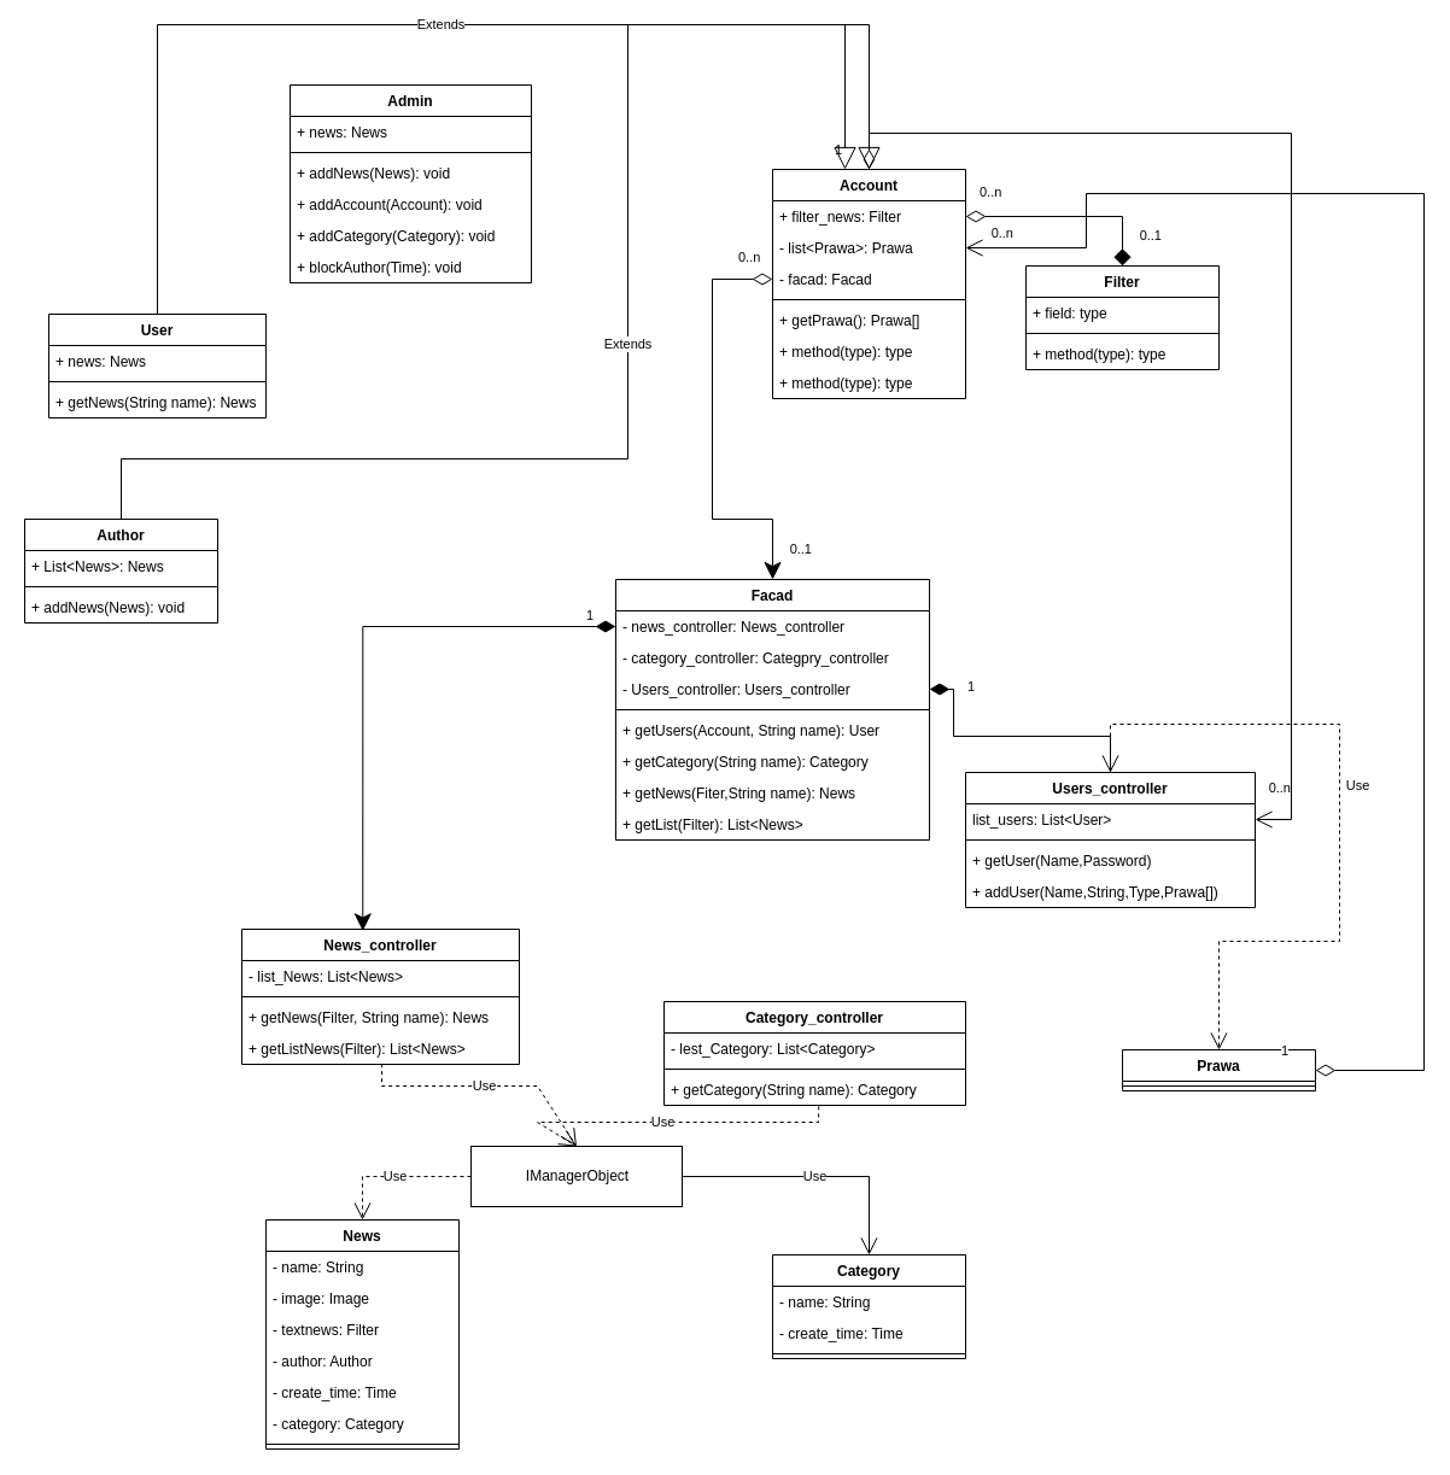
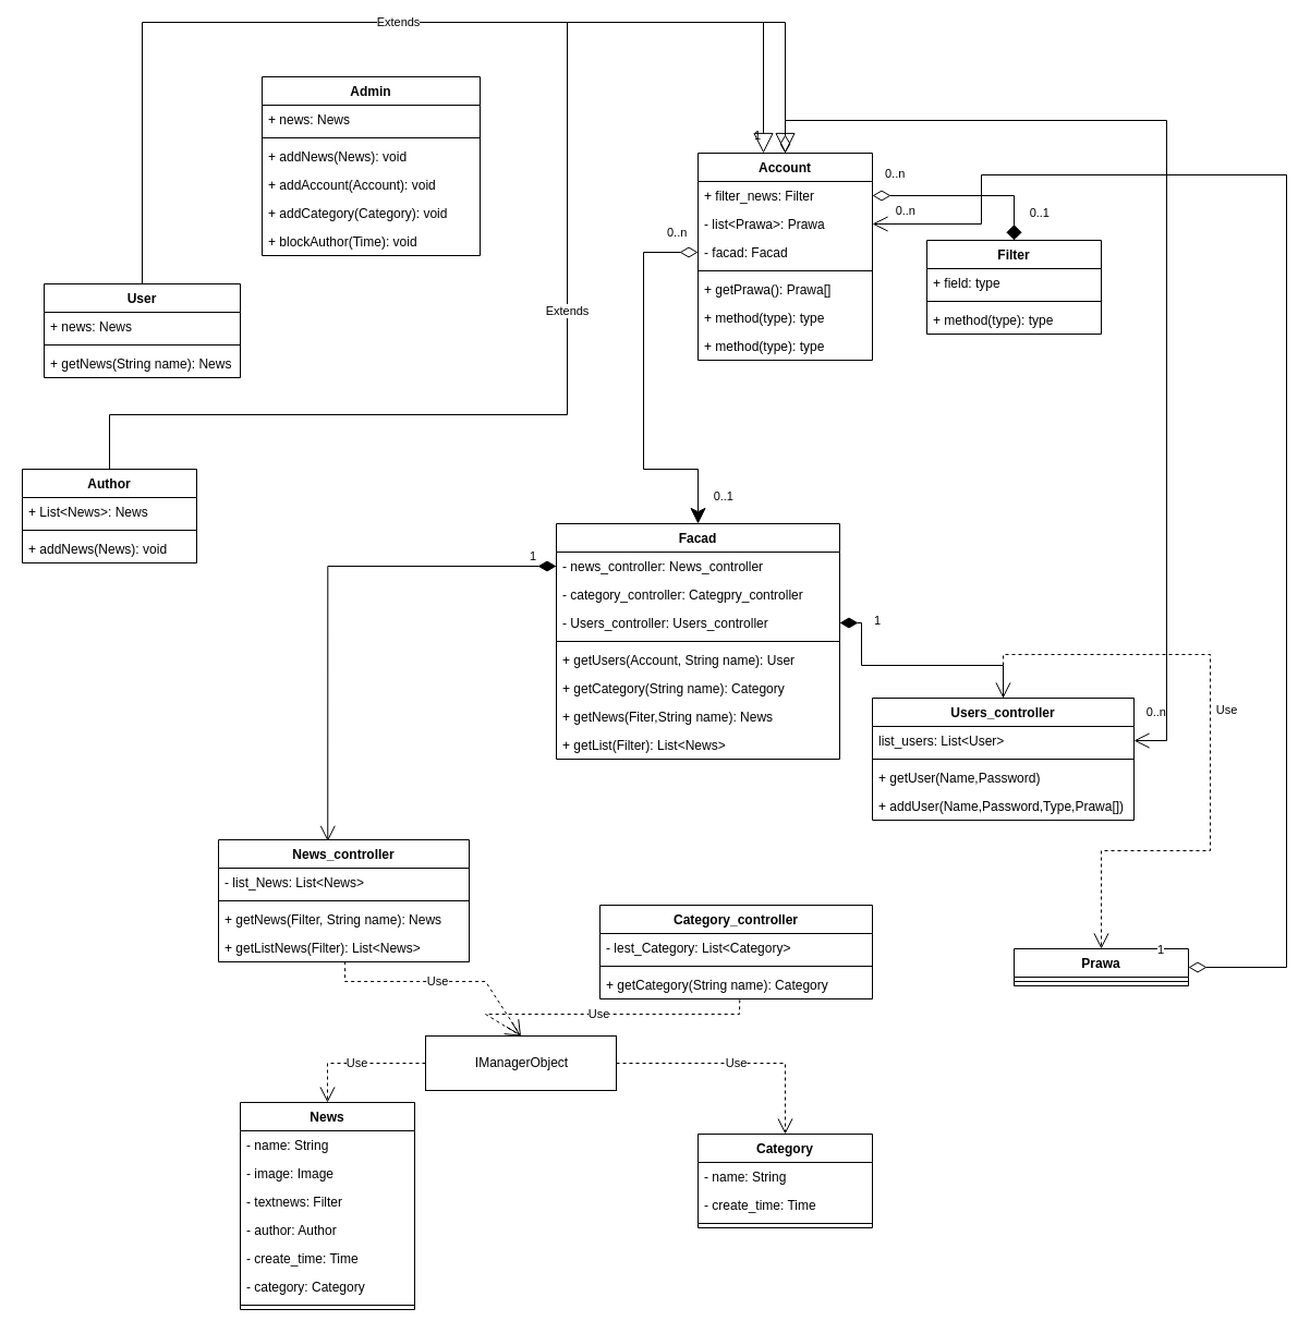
- <mxCell id="22" value="+ addUser(Name,String,Type,Prawa[])" style="text;strokeColor=none;fillColor=none;align=left;verticalAlign=top;spacingLeft=4;spacingRight=4;overflow=hidden;rotatable=0;points=[[0,0.5],[1,0.5]];portConstraint=eastwest;" vertex="1" parent="18"><mxGeometry y="86" width="240" height="26" as="geometry" /></mxCell>
+ <mxCell id="22" value="+ addUser(Name,Password,Type,Prawa[])" style="text;strokeColor=none;fillColor=none;align=left;verticalAlign=top;spacingLeft=4;spacingRight=4;overflow=hidden;rotatable=0;points=[[0,0.5],[1,0.5]];portConstraint=eastwest;" vertex="1" parent="18"><mxGeometry y="86" width="240" height="26" as="geometry" /></mxCell>
- <mxCell id="76" value="1" style="endArrow=classic;html=1;endSize=12;startArrow=diamondThin;startSize=14;startFill=1;edgeStyle=orthogonalEdgeStyle;align=left;verticalAlign=bottom;rounded=0;entryX=0.436;entryY=0.012;entryDx=0;entryDy=0;entryPerimeter=0;" edge="1" parent="1" source="47" target="9"><mxGeometry x="-0.886" relative="1" as="geometry"><mxPoint x="630" y="790" as="sourcePoint" /><mxPoint x="300" y="730" as="targetPoint" /><mxPoint as="offset" /></mxGeometry></mxCell>
+ <mxCell id="76" value="1" style="endArrow=open;html=1;endSize=12;startArrow=diamondThin;startSize=14;startFill=1;edgeStyle=orthogonalEdgeStyle;align=left;verticalAlign=bottom;rounded=0;entryX=0.436;entryY=0.012;entryDx=0;entryDy=0;entryPerimeter=0;" edge="1" parent="1" source="47" target="9"><mxGeometry x="-0.886" relative="1" as="geometry"><mxPoint x="630" y="790" as="sourcePoint" /><mxPoint x="300" y="730" as="targetPoint" /><mxPoint as="offset" /></mxGeometry></mxCell>
- <mxCell id="85" value="Use" style="endArrow=open;endSize=12;dashed=0;html=1;rounded=0;exitX=1;exitY=0.5;exitDx=0;exitDy=0;entryX=0.5;entryY=0;entryDx=0;entryDy=0;" edge="1" parent="1" source="83" target="63"><mxGeometry width="160" relative="1" as="geometry"><mxPoint x="400" y="985" as="sourcePoint" /><mxPoint x="310" y="1021" as="targetPoint" /><Array as="points"><mxPoint x="720" y="975" /></Array></mxGeometry></mxCell>
+ <mxCell id="85" value="Use" style="endArrow=open;endSize=12;dashed=1;html=1;rounded=0;exitX=1;exitY=0.5;exitDx=0;exitDy=0;entryX=0.5;entryY=0;entryDx=0;entryDy=0;" edge="1" parent="1" source="83" target="63"><mxGeometry width="160" relative="1" as="geometry"><mxPoint x="400" y="985" as="sourcePoint" /><mxPoint x="310" y="1021" as="targetPoint" /><Array as="points"><mxPoint x="720" y="975" /></Array></mxGeometry></mxCell>
